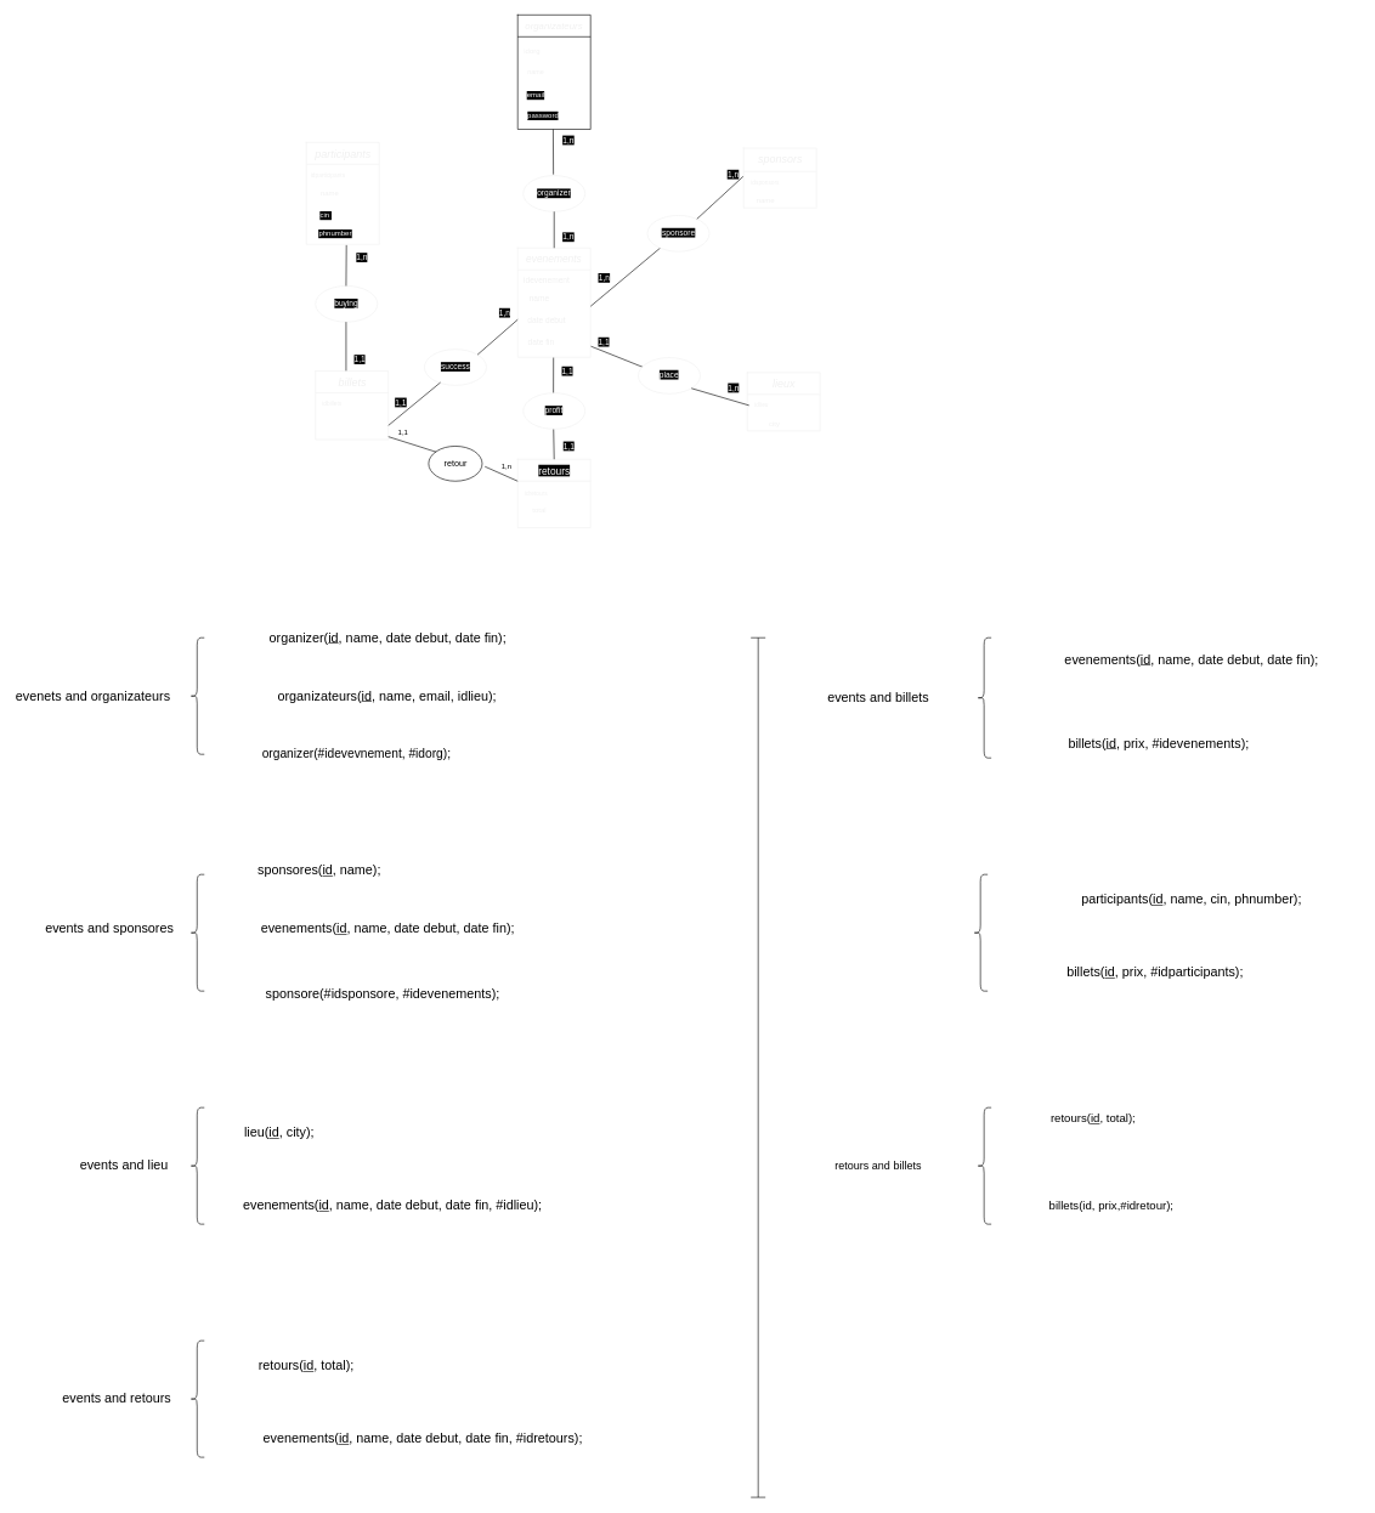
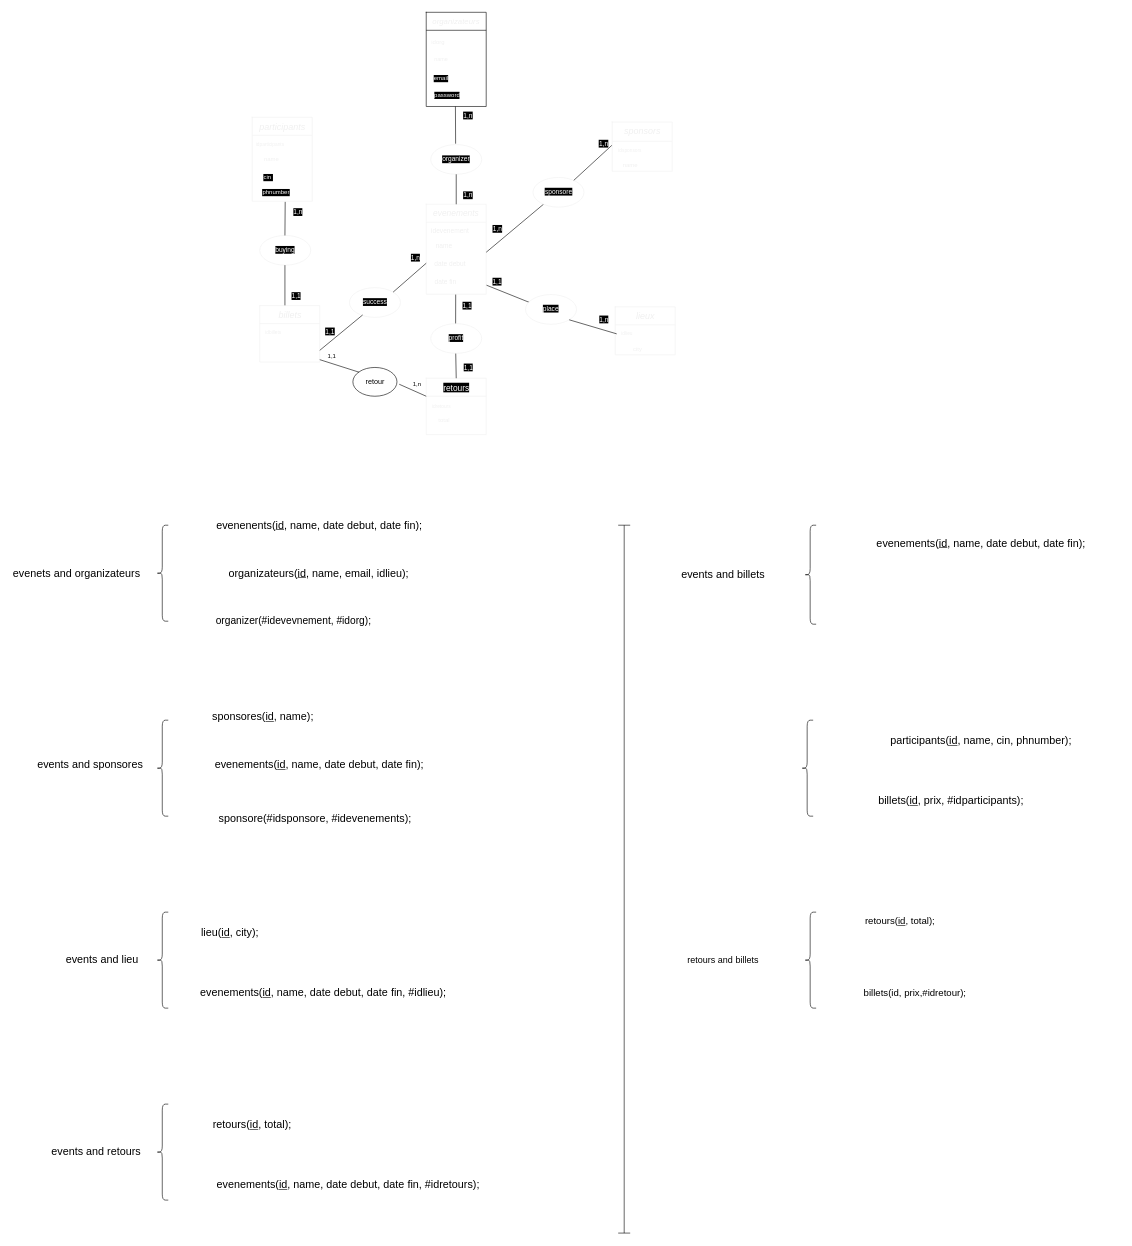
- <mxCell id="104" value="&lt;font style=&quot;font-size: 18px;&quot;&gt;organizer(&lt;u&gt;id&lt;/u&gt;, name, date debut, date fin);&lt;/font&gt;" style="text;strokeColor=none;align=center;fillColor=none;html=1;verticalAlign=middle;whiteSpace=wrap;rounded=0;strokeWidth=1;" parent="1" vertex="1"><mxGeometry x="307.5" y="860" width="447.5" height="30" as="geometry" /></mxCell>
+ <mxCell id="104" value="&lt;font style=&quot;font-size: 18px;&quot;&gt;evenenents(&lt;u&gt;id&lt;/u&gt;, name, date debut, date fin);&lt;/font&gt;" style="text;strokeColor=none;align=center;fillColor=none;html=1;verticalAlign=middle;whiteSpace=wrap;rounded=0;strokeWidth=1;" parent="1" vertex="1"><mxGeometry x="307.5" y="860" width="447.5" height="30" as="geometry" /></mxCell>
- <mxCell id="123" value="billets(&lt;u&gt;id&lt;/u&gt;, prix, #idevenements);" style="text;strokeColor=none;align=center;fillColor=none;html=1;verticalAlign=middle;whiteSpace=wrap;rounded=0;fontSize=18;" parent="1" vertex="1"><mxGeometry x="1440" y="1005" width="300" height="30" as="geometry" /></mxCell>
